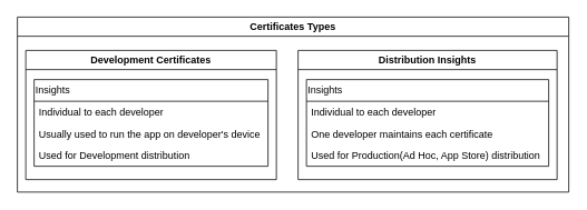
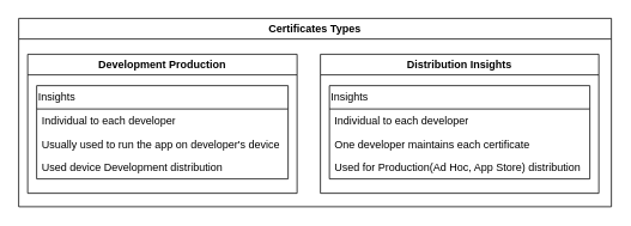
- <mxCell id="3" value="Development Certificates" style="swimlane;whiteSpace=wrap;html=1;" vertex="1" parent="2"><mxGeometry x="10" y="40" width="300" height="155" as="geometry" /></mxCell>
+ <mxCell id="3" value="Development Production" style="swimlane;whiteSpace=wrap;html=1;" vertex="1" parent="2"><mxGeometry x="10" y="40" width="300" height="155" as="geometry" /></mxCell>
- <mxCell id="7" value="Used for Development distribution&amp;nbsp;" style="text;strokeColor=none;fillColor=none;align=left;verticalAlign=top;spacingLeft=4;spacingRight=4;overflow=hidden;rotatable=0;points=[[0,0.5],[1,0.5]];portConstraint=eastwest;whiteSpace=wrap;html=1;" vertex="1" parent="4"><mxGeometry y="78" width="280" height="26" as="geometry" /></mxCell>
+ <mxCell id="7" value="Used device Development distribution&amp;nbsp;" style="text;strokeColor=none;fillColor=none;align=left;verticalAlign=top;spacingLeft=4;spacingRight=4;overflow=hidden;rotatable=0;points=[[0,0.5],[1,0.5]];portConstraint=eastwest;whiteSpace=wrap;html=1;" vertex="1" parent="4"><mxGeometry y="78" width="280" height="26" as="geometry" /></mxCell>
